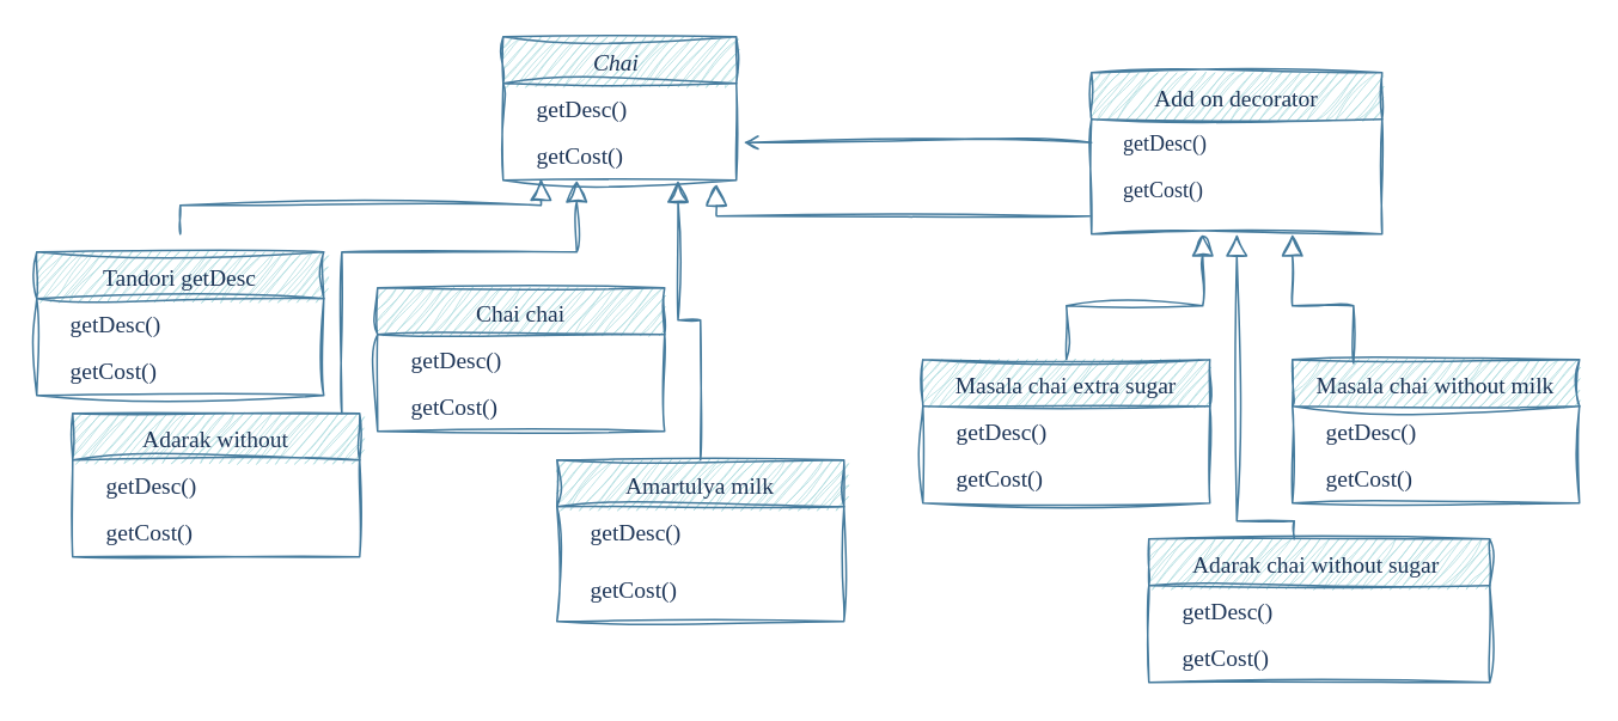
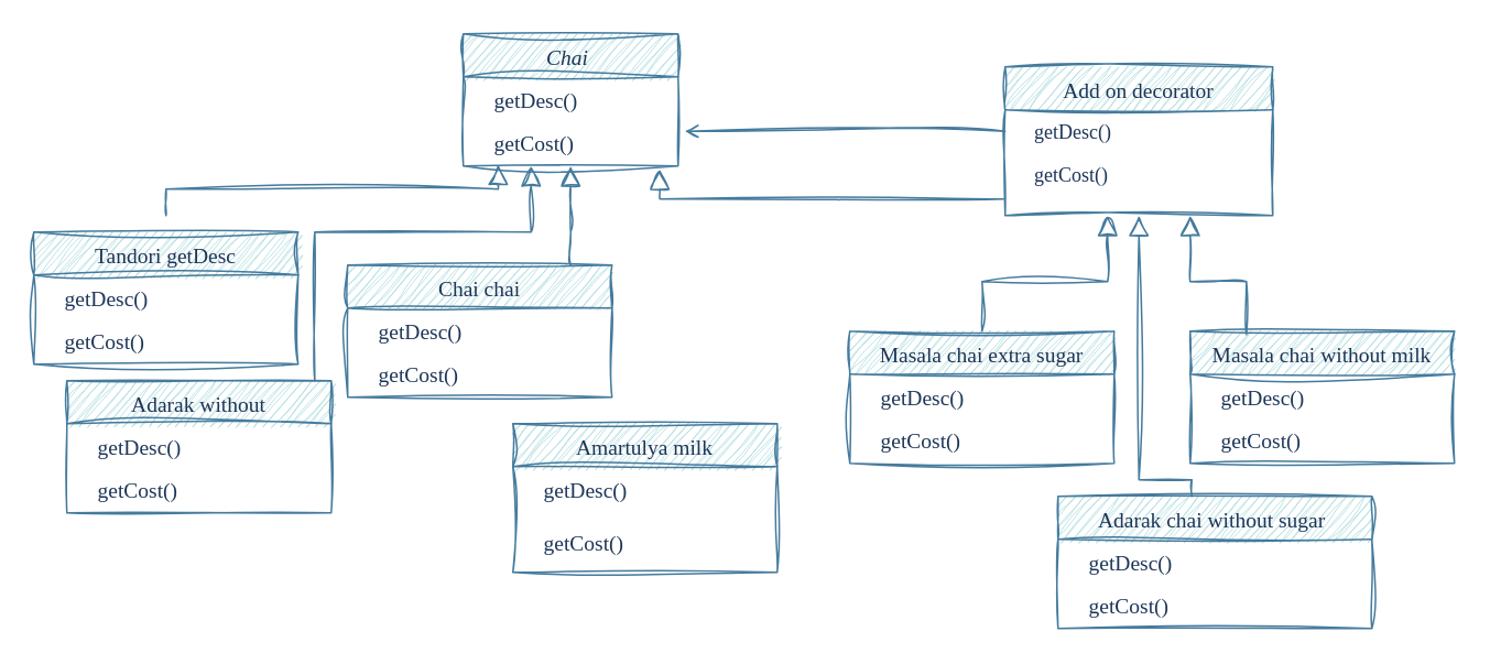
+ <mxCell id="8" value="" style="endArrow=block;endSize=10;endFill=0;shadow=0;strokeWidth=1;rounded=0;edgeStyle=elbowEdgeStyle;elbow=vertical;sketch=1;curveFitting=1;jiggle=2;labelBackgroundColor=none;strokeColor=#457B9D;fontColor=default;" parent="1" source="5" target="2" edge="1"><mxGeometry width="160" relative="1" as="geometry"><mxPoint x="300" y="123" as="sourcePoint" /><mxPoint x="300" y="123" as="targetPoint" /><Array as="points"><mxPoint x="345" y="140" /></Array></mxGeometry></mxCell>
- <mxCell id="11" value="" style="endArrow=block;endSize=10;endFill=0;shadow=0;strokeWidth=1;rounded=0;edgeStyle=elbowEdgeStyle;elbow=vertical;entryX=0.75;entryY=1;entryDx=0;entryDy=0;sketch=1;curveFitting=1;jiggle=2;labelBackgroundColor=none;strokeColor=#457B9D;fontColor=default;" parent="1" source="9" target="2" edge="1"><mxGeometry width="160" relative="1" as="geometry"><mxPoint x="310" y="293" as="sourcePoint" /><mxPoint x="400" y="178" as="targetPoint" /></mxGeometry></mxCell>
